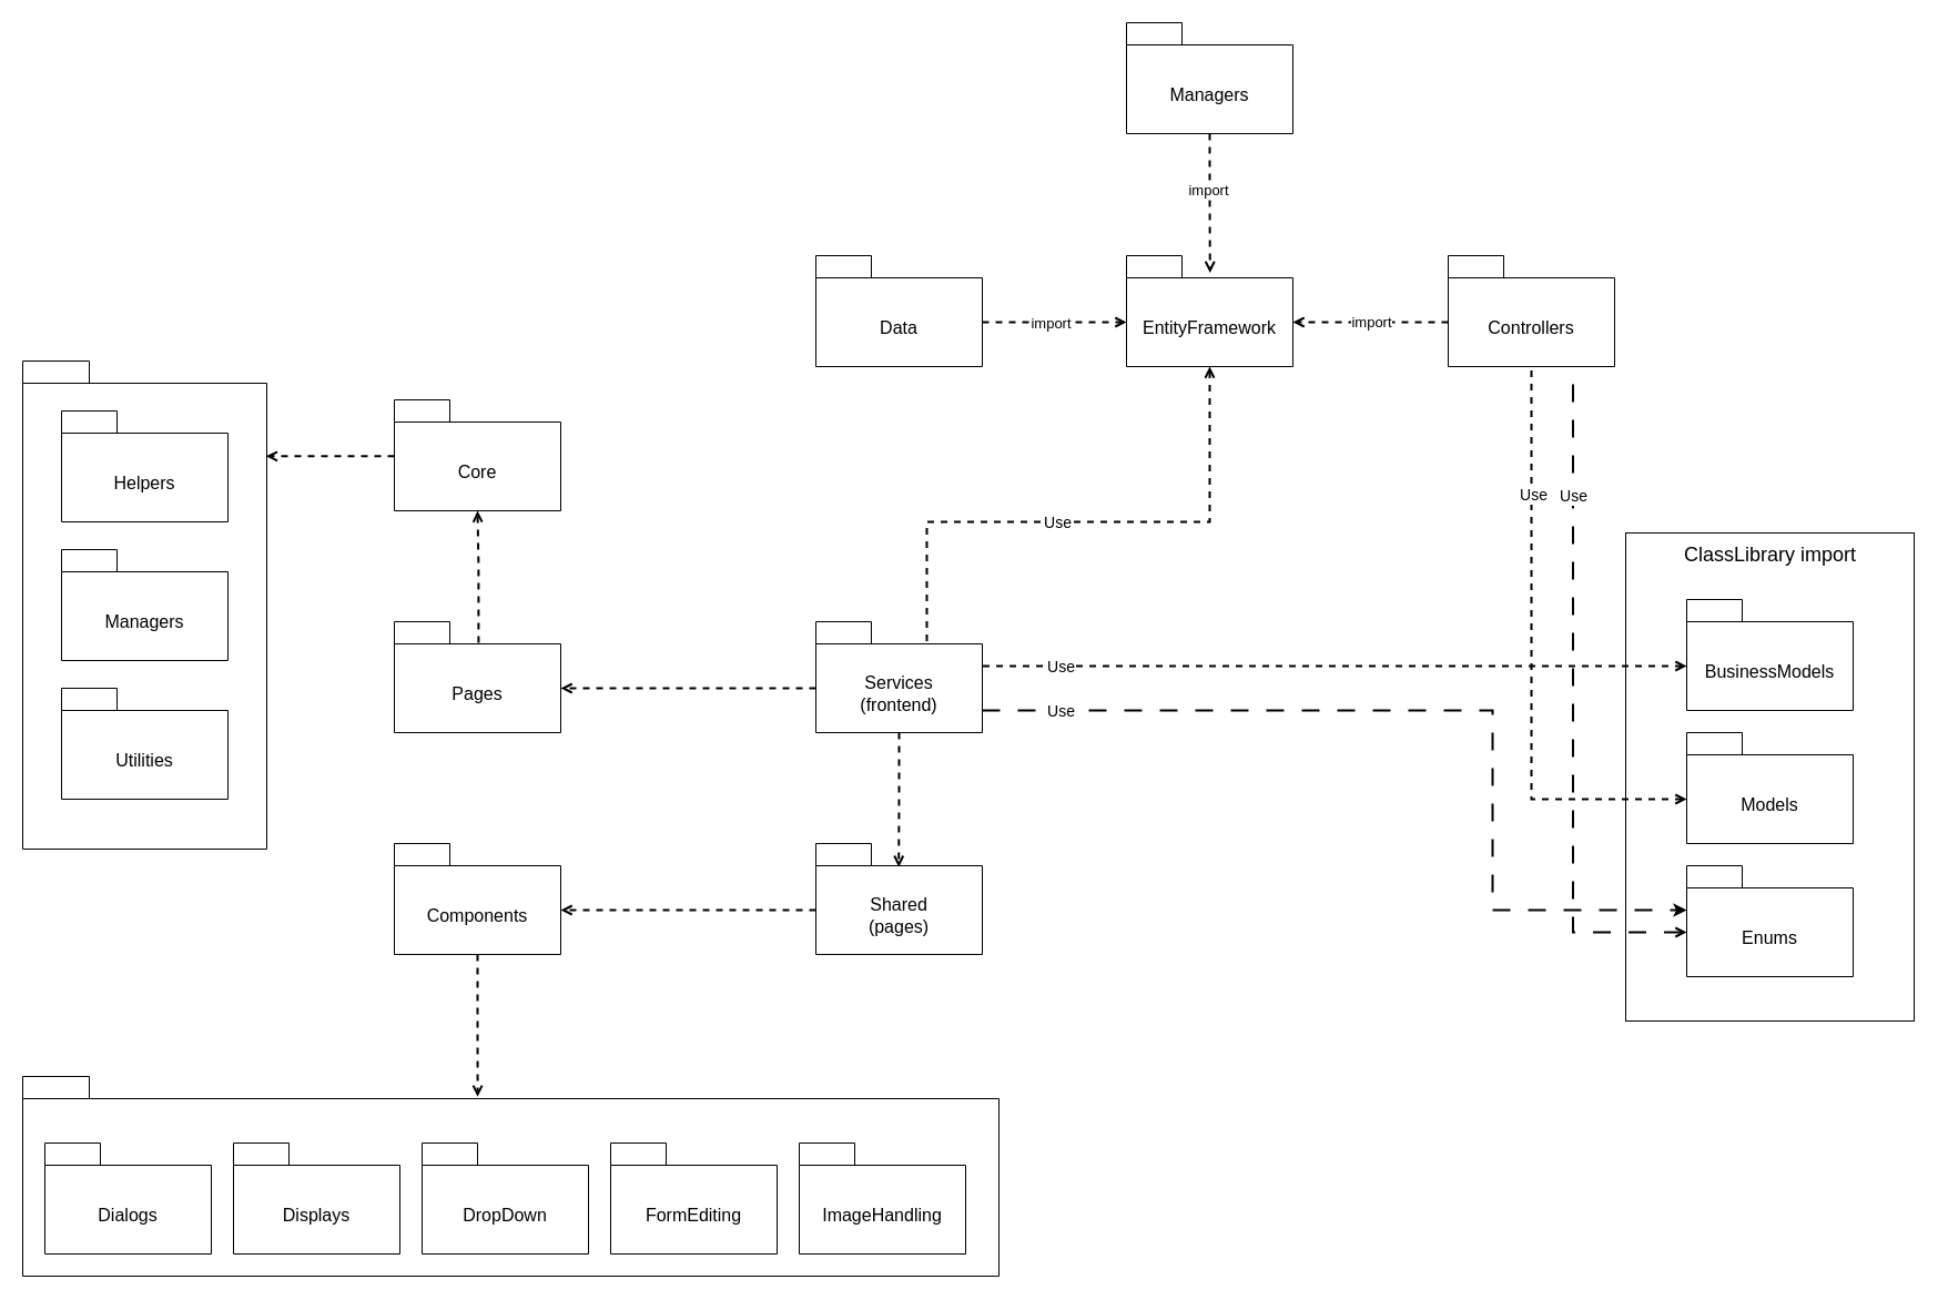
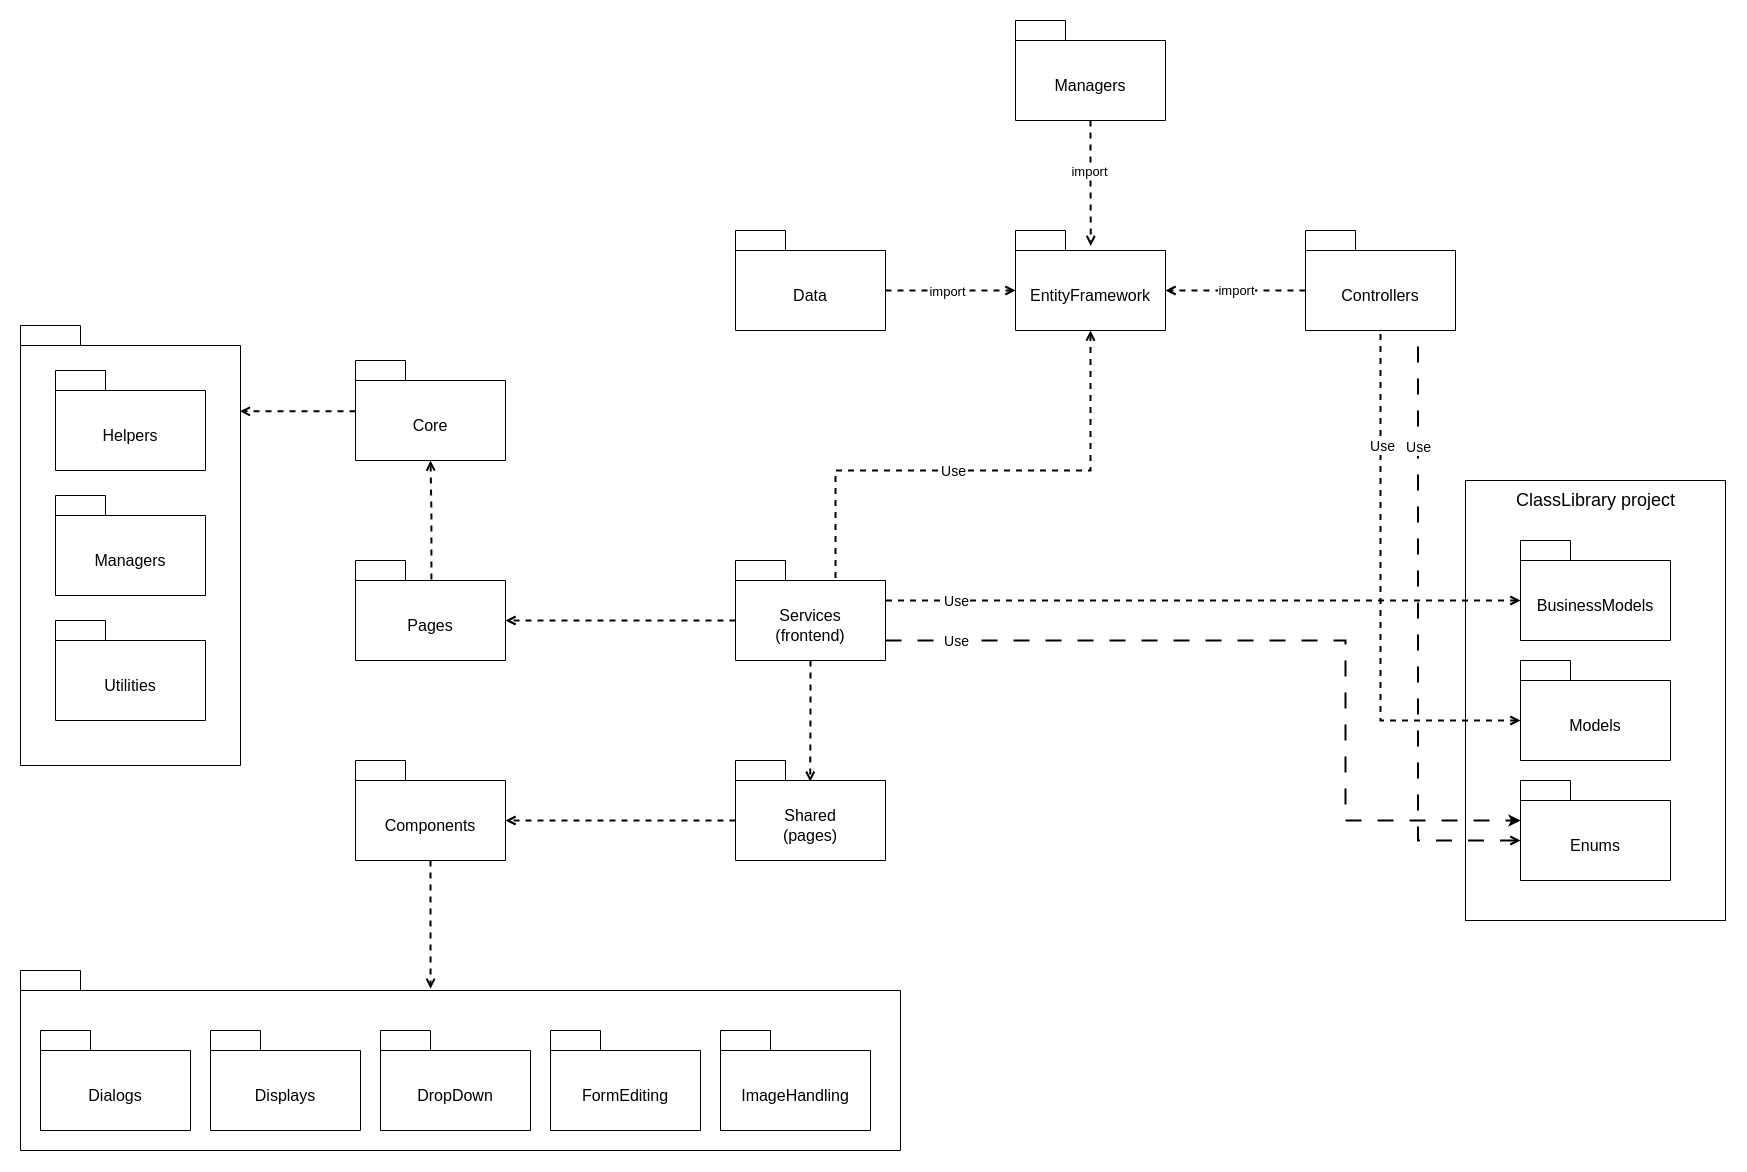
- <mxCell id="63" value="ClassLibrary import" style="text;html=1;align=center;verticalAlign=middle;resizable=0;points=[];autosize=1;strokeColor=none;fillColor=none;fontSize=18;" vertex="1" parent="1"><mxGeometry x="1505" y="480" width="180" height="40" as="geometry" /></mxCell>
+ <mxCell id="63" value="ClassLibrary project" style="text;html=1;align=center;verticalAlign=middle;resizable=0;points=[];autosize=1;strokeColor=none;fillColor=none;fontSize=18;" vertex="1" parent="1"><mxGeometry x="1505" y="480" width="180" height="40" as="geometry" /></mxCell>
